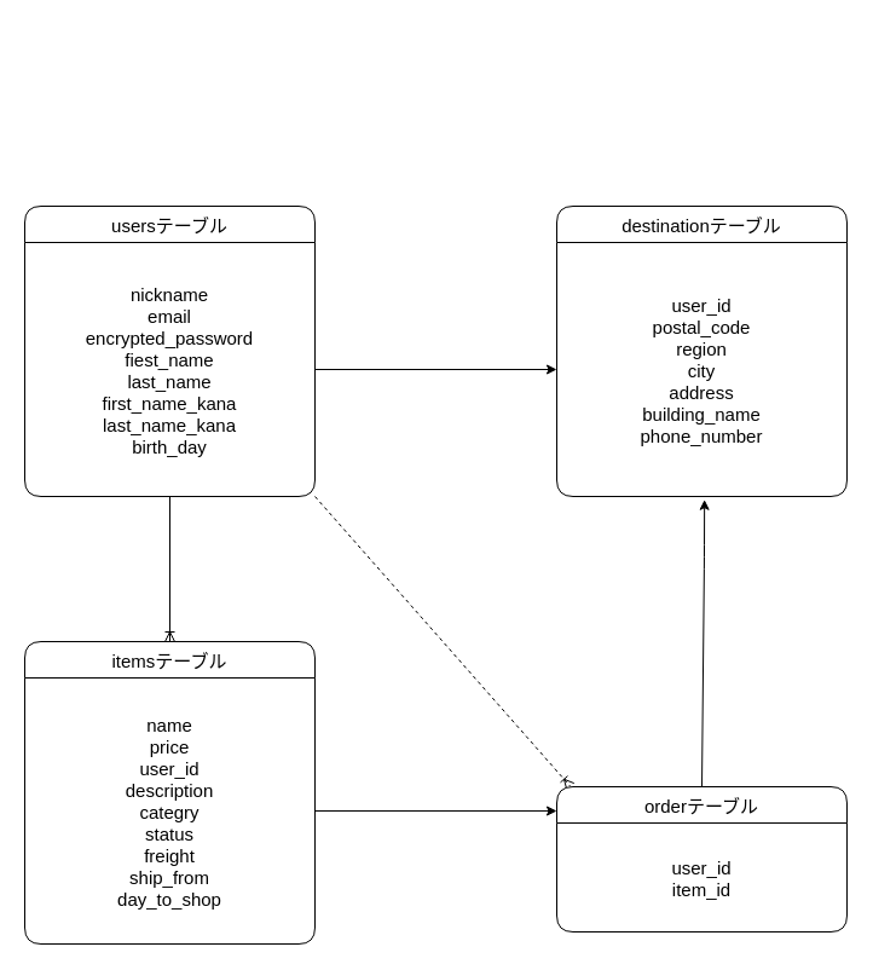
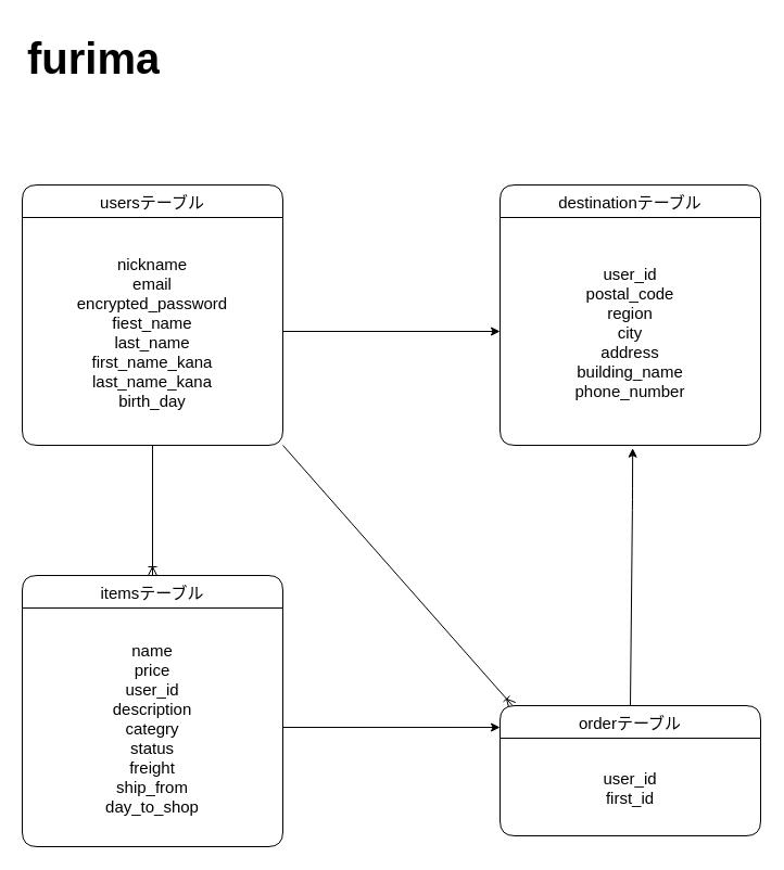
+ <mxCell id="5" value="&lt;h1&gt;&lt;font style=&quot;font-size: 40px&quot;&gt;furima&lt;/font&gt;&lt;/h1&gt;" style="text;html=1;strokeColor=none;fillColor=none;spacing=5;spacingTop=-20;whiteSpace=wrap;overflow=hidden;rounded=0;fontSize=15;" parent="1" vertex="1"><mxGeometry x="20" y="20" width="190" height="50" as="geometry" /></mxCell>
- <mxCell id="2" style="edgeStyle=none;html=1;exitX=1;exitY=1;exitDx=0;exitDy=0;entryX=0.047;entryY=-0.002;entryDx=0;entryDy=0;entryPerimeter=0;fontSize=15;endArrow=ERoneToMany;endFill=0;dashed=1;" parent="1" source="3" target="11" edge="1"><mxGeometry relative="1" as="geometry" /></mxCell>
+ <mxCell id="2" style="edgeStyle=none;html=1;exitX=1;exitY=1;exitDx=0;exitDy=0;entryX=0.047;entryY=-0.002;entryDx=0;entryDy=0;entryPerimeter=0;fontSize=15;endArrow=ERoneToMany;endFill=0;" parent="1" source="3" target="11" edge="1"><mxGeometry relative="1" as="geometry" /></mxCell>
- <mxCell id="12" value="user_id&#10;item_id" style="text;strokeColor=none;fillColor=none;align=center;verticalAlign=middle;spacingLeft=4;spacingRight=4;overflow=hidden;points=[[0,0.5],[1,0.5]];portConstraint=eastwest;rotatable=0;rounded=1;fontSize=15;" parent="11" vertex="1"><mxGeometry y="30" width="240" height="90" as="geometry" /></mxCell>
+ <mxCell id="12" value="user_id&#10;first_id" style="text;strokeColor=none;fillColor=none;align=center;verticalAlign=middle;spacingLeft=4;spacingRight=4;overflow=hidden;points=[[0,0.5],[1,0.5]];portConstraint=eastwest;rotatable=0;rounded=1;fontSize=15;" parent="11" vertex="1"><mxGeometry y="30" width="240" height="90" as="geometry" /></mxCell>
